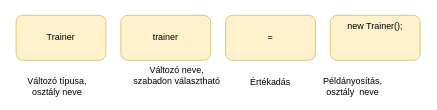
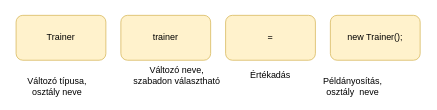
- <mxCell id="8" value="new Trainer();" style="text;html=1;strokeColor=none;fillColor=none;align=center;verticalAlign=middle;whiteSpace=wrap;rounded=0;" vertex="1" parent="1"><mxGeometry x="445" y="25" width="110" height="20" as="geometry" /></mxCell>
+ <mxCell id="8" value="new Trainer();" style="text;html=1;strokeColor=none;fillColor=none;align=center;verticalAlign=middle;whiteSpace=wrap;rounded=0;" vertex="1" parent="1"><mxGeometry x="445" y="40" width="110" height="20" as="geometry" /></mxCell>
- <mxCell id="12" value="Értékadás" style="text;html=1;strokeColor=none;fillColor=none;align=center;verticalAlign=middle;whiteSpace=wrap;rounded=0;" vertex="1" parent="1"><mxGeometry x="340" y="100" width="40" height="20" as="geometry" /></mxCell>
+ <mxCell id="12" value="Értékadás" style="text;html=1;strokeColor=none;fillColor=none;align=center;verticalAlign=middle;whiteSpace=wrap;rounded=0;" vertex="1" parent="1"><mxGeometry x="340" y="90" width="40" height="20" as="geometry" /></mxCell>
